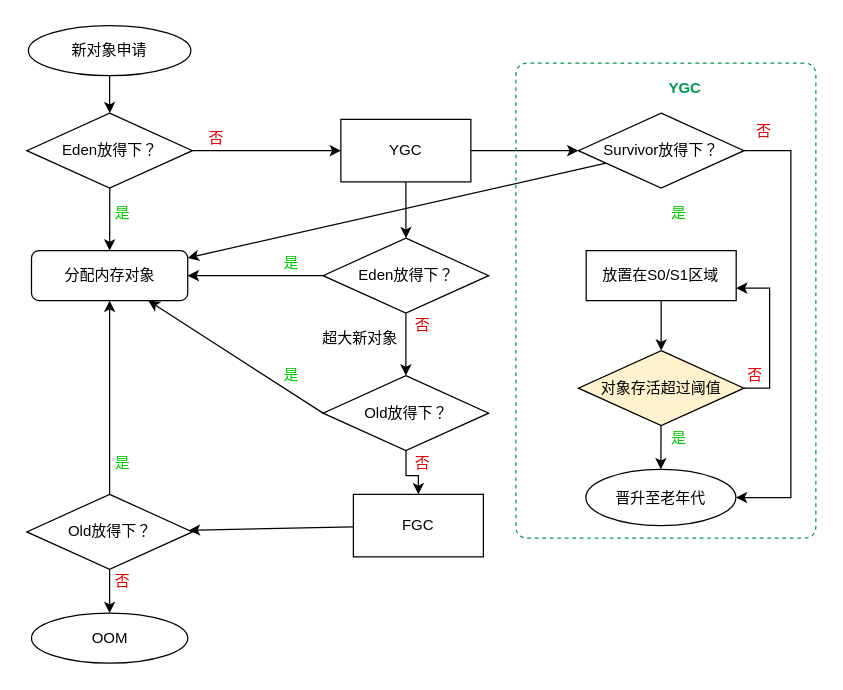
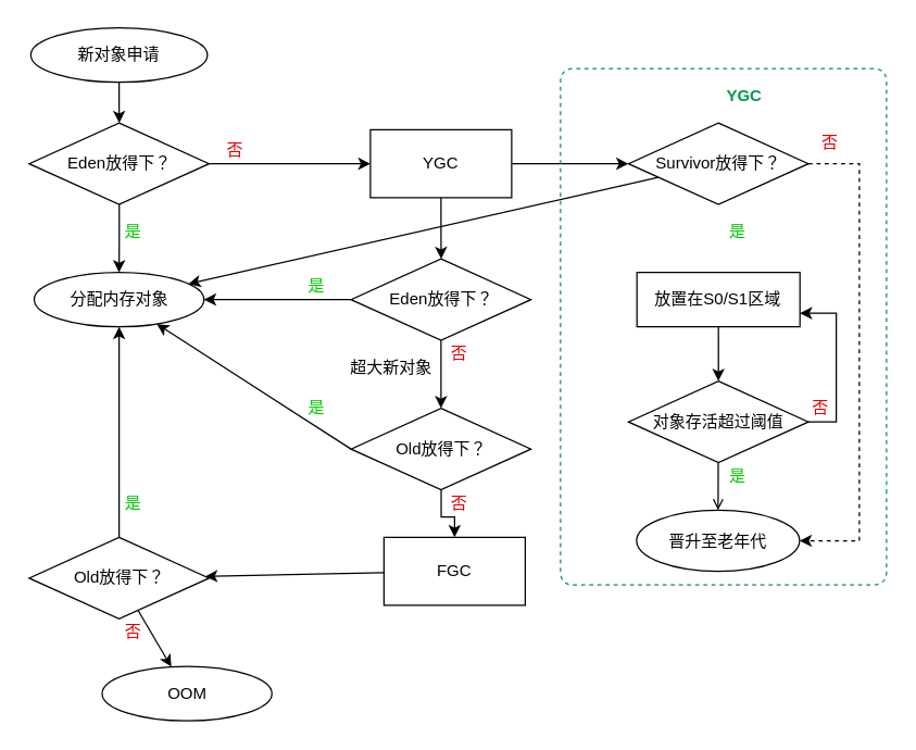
- <mxCell id="7" value="分配内存对象" style="whiteSpace=wrap;html=1;rounded=1;" vertex="1" parent="1"><mxGeometry x="24.5" y="200" width="125" height="40" as="geometry" /></mxCell>
+ <mxCell id="7" value="分配内存对象" style="ellipse;whiteSpace=wrap;html=1;" vertex="1" parent="1"><mxGeometry x="24.5" y="200" width="125" height="40" as="geometry" /></mxCell>
- <mxCell id="24" style="edgeStyle=orthogonalEdgeStyle;rounded=0;orthogonalLoop=1;jettySize=auto;html=1;entryX=1;entryY=0.5;entryDx=0;entryDy=0;" edge="1" parent="1" source="25" target="31"><mxGeometry relative="1" as="geometry"><Array as="points"><mxPoint x="632" y="120" /><mxPoint x="632" y="398" /></Array></mxGeometry></mxCell>
+ <mxCell id="24" style="edgeStyle=orthogonalEdgeStyle;rounded=0;orthogonalLoop=1;jettySize=auto;html=1;entryX=1;entryY=0.5;entryDx=0;entryDy=0;dashed=1;" edge="1" parent="1" source="25" target="31"><mxGeometry relative="1" as="geometry"><Array as="points"><mxPoint x="632" y="120" /><mxPoint x="632" y="398" /></Array></mxGeometry></mxCell>
- <mxCell id="30" value="对象存活超过阈值" style="rhombus;whiteSpace=wrap;html=1;fillColor=#fff2cc;" vertex="1" parent="1"><mxGeometry x="462" y="280" width="132.5" height="60" as="geometry" /></mxCell>
+ <mxCell id="30" value="对象存活超过阈值" style="rhombus;whiteSpace=wrap;html=1;" vertex="1" parent="1"><mxGeometry x="462" y="280" width="132.5" height="60" as="geometry" /></mxCell>
- <mxCell id="28" value="" style="edgeStyle=none;rounded=0;orthogonalLoop=1;jettySize=auto;html=1;" edge="1" parent="1" source="30" target="31"><mxGeometry relative="1" as="geometry" /></mxCell>
+ <mxCell id="28" value="" style="edgeStyle=none;rounded=0;orthogonalLoop=1;jettySize=auto;html=1;endArrow=open;" edge="1" parent="1" source="30" target="31"><mxGeometry relative="1" as="geometry" /></mxCell>
- <mxCell id="22" value="OOM" style="ellipse;whiteSpace=wrap;html=1;" vertex="1" parent="1"><mxGeometry x="24.5" y="490" width="125" height="40" as="geometry" /></mxCell>
+ <mxCell id="22" value="OOM" style="ellipse;whiteSpace=wrap;html=1;" vertex="1" parent="1"><mxGeometry x="74.5" y="490" width="125" height="40" as="geometry" /></mxCell>
